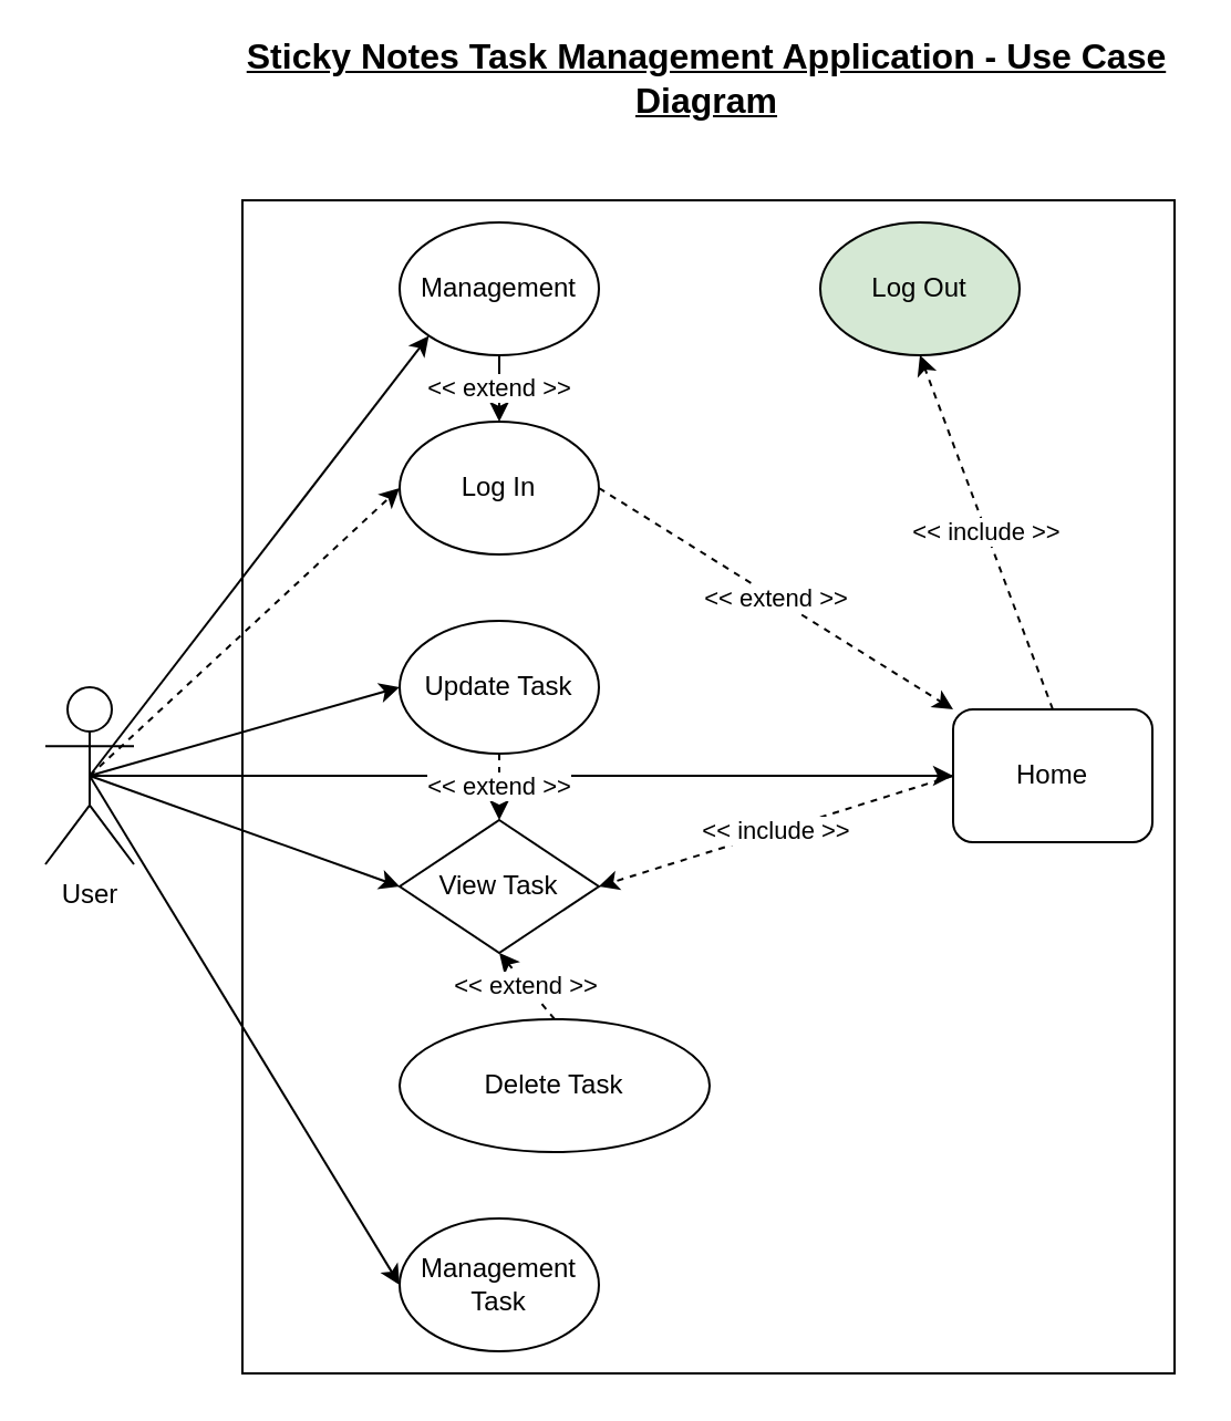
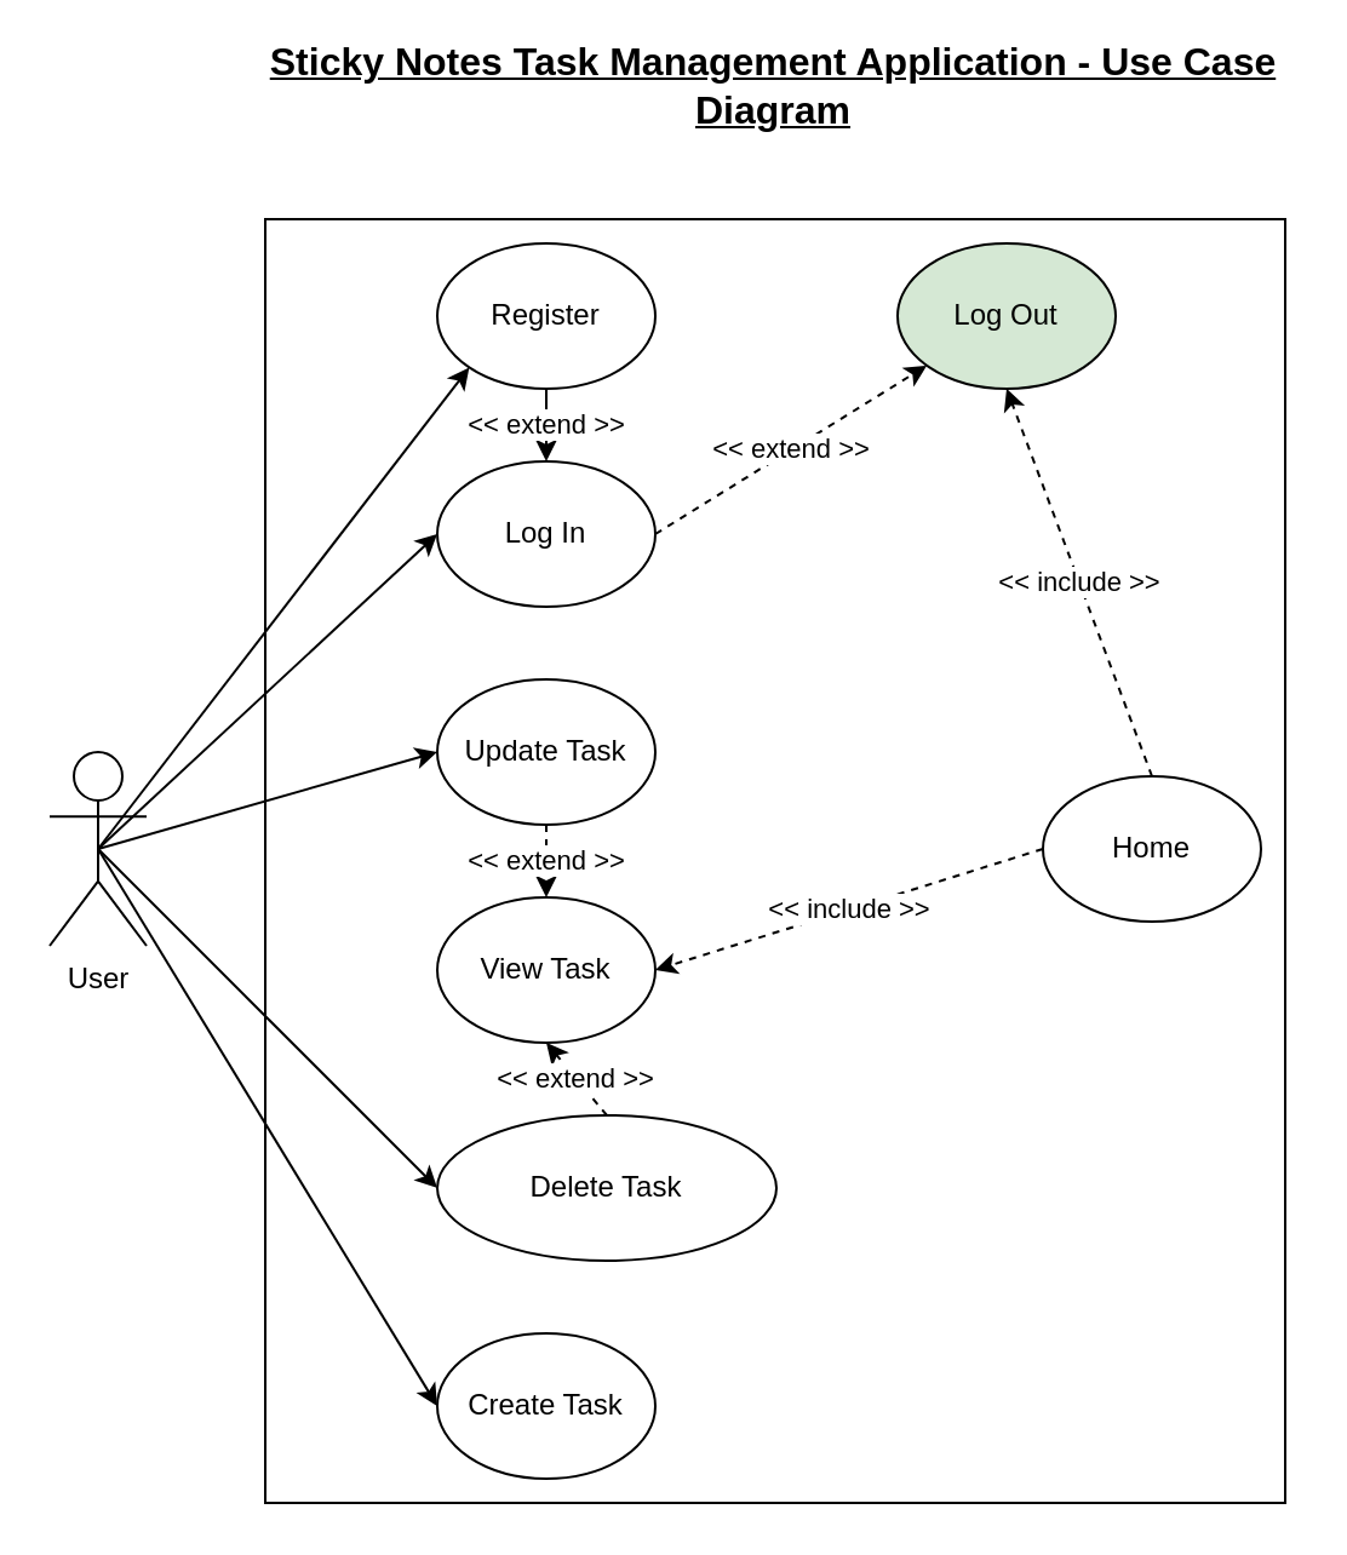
- <mxCell id="15" value="Management" style="ellipse;whiteSpace=wrap;html=1;" vertex="1" parent="1"><mxGeometry x="180" y="100" width="90" height="60" as="geometry" /></mxCell>
+ <mxCell id="15" value="Register" style="ellipse;whiteSpace=wrap;html=1;" vertex="1" parent="1"><mxGeometry x="180" y="100" width="90" height="60" as="geometry" /></mxCell>
- <mxCell id="10" value="&amp;lt;&amp;lt; extend &amp;gt;&amp;gt;" style="edgeStyle=none;rounded=0;orthogonalLoop=1;jettySize=auto;html=1;exitX=1;exitY=0.5;exitDx=0;exitDy=0;entryX=0;entryY=0;entryDx=0;entryDy=0;dashed=1;" parent="1" source="11" target="12" edge="1"><mxGeometry relative="1" as="geometry" /></mxCell>
+ <mxCell id="10" value="&amp;lt;&amp;lt; extend &amp;gt;&amp;gt;" style="edgeStyle=none;rounded=0;orthogonalLoop=1;jettySize=auto;html=1;exitX=1;exitY=0.5;exitDx=0;exitDy=0;dashed=1;" parent="1" source="11" target="16" edge="1"><mxGeometry relative="1" as="geometry" /></mxCell>
- <mxCell id="7" style="rounded=0;orthogonalLoop=1;jettySize=auto;html=1;exitX=0.5;exitY=0.5;exitDx=0;exitDy=0;exitPerimeter=0;entryX=0;entryY=0.5;entryDx=0;entryDy=0;dashed=1;" parent="1" source="8" target="11" edge="1"><mxGeometry relative="1" as="geometry" /></mxCell>
+ <mxCell id="7" style="rounded=0;orthogonalLoop=1;jettySize=auto;html=1;exitX=0.5;exitY=0.5;exitDx=0;exitDy=0;exitPerimeter=0;entryX=0;entryY=0.5;entryDx=0;entryDy=0;" parent="1" source="8" target="11" edge="1"><mxGeometry relative="1" as="geometry" /></mxCell>
- <mxCell id="19" style="rounded=0;orthogonalLoop=1;jettySize=auto;html=1;exitX=0.5;exitY=0.5;exitDx=0;exitDy=0;exitPerimeter=0;" edge="1" parent="1" source="8" target="12"><mxGeometry relative="1" as="geometry"><mxPoint x="70" y="290" as="sourcePoint" /><mxPoint x="190" y="330" as="targetPoint" /></mxGeometry></mxCell>
+ <mxCell id="19" style="rounded=0;orthogonalLoop=1;jettySize=auto;html=1;entryX=0;entryY=0.5;entryDx=0;entryDy=0;exitX=0.5;exitY=0.5;exitDx=0;exitDy=0;exitPerimeter=0;" edge="1" parent="1" source="8" target="5"><mxGeometry relative="1" as="geometry"><mxPoint x="70" y="290" as="sourcePoint" /><mxPoint x="190" y="330" as="targetPoint" /></mxGeometry></mxCell>
- <mxCell id="12" value="Home" style="whiteSpace=wrap;html=1;rounded=1;" parent="1" vertex="1"><mxGeometry x="430" y="320" width="90" height="60" as="geometry" /></mxCell>
+ <mxCell id="12" value="Home" style="ellipse;whiteSpace=wrap;html=1;" parent="1" vertex="1"><mxGeometry x="430" y="320" width="90" height="60" as="geometry" /></mxCell>
- <mxCell id="18" style="rounded=0;orthogonalLoop=1;jettySize=auto;html=1;entryX=0;entryY=0.5;entryDx=0;entryDy=0;exitX=0.5;exitY=0.5;exitDx=0;exitDy=0;exitPerimeter=0;" edge="1" parent="1" source="8" target="6"><mxGeometry relative="1" as="geometry"><mxPoint x="70" y="290" as="sourcePoint" /><mxPoint x="180" y="320" as="targetPoint" /></mxGeometry></mxCell>
- <mxCell id="6" value="View Task" style="rhombus;whiteSpace=wrap;html=1;" parent="1" vertex="1"><mxGeometry x="180" y="370" width="90" height="60" as="geometry" /></mxCell>
+ <mxCell id="6" value="View Task" style="ellipse;whiteSpace=wrap;html=1;" parent="1" vertex="1"><mxGeometry x="180" y="370" width="90" height="60" as="geometry" /></mxCell>
- <mxCell id="3" value="Management Task" style="ellipse;whiteSpace=wrap;html=1;" parent="1" vertex="1"><mxGeometry x="180" y="550" width="90" height="60" as="geometry" /></mxCell>
+ <mxCell id="3" value="Create Task" style="ellipse;whiteSpace=wrap;html=1;" parent="1" vertex="1"><mxGeometry x="180" y="550" width="90" height="60" as="geometry" /></mxCell>
